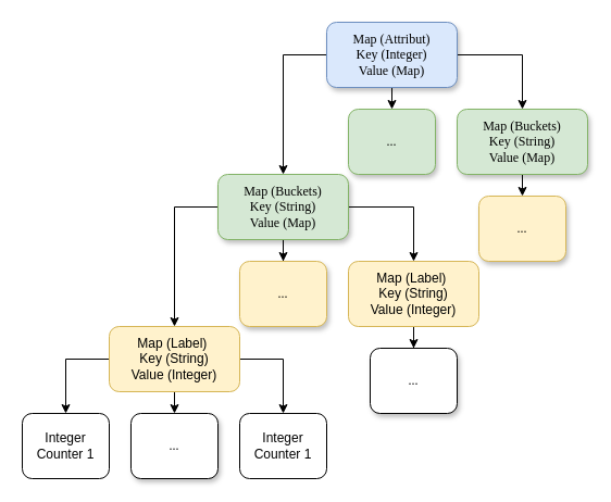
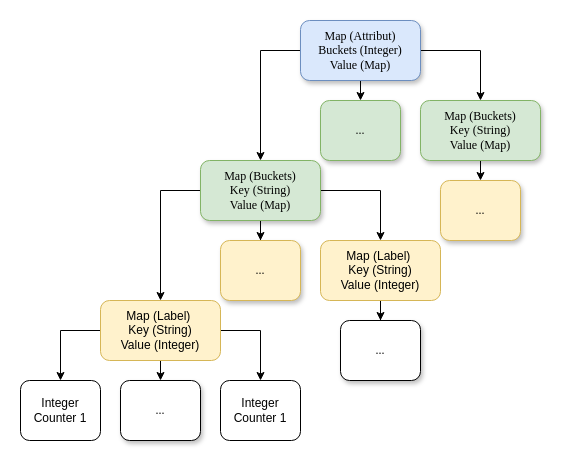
- <mxCell id="5" value="Map (Attribut)&lt;br&gt;Key (Integer)&lt;br&gt;Value (Map)" style="whiteSpace=wrap;html=1;rounded=1;shadow=1;labelBackgroundColor=none;strokeWidth=1;fontFamily=Verdana;fontSize=12;align=center;fillColor=#dae8fc;strokeColor=#6c8ebf;" parent="1" vertex="1"><mxGeometry x="300" y="20" width="120" height="60" as="geometry" /></mxCell>
+ <mxCell id="5" value="Map (Attribut)&lt;br&gt;Buckets (Integer)&lt;br&gt;Value (Map)" style="whiteSpace=wrap;html=1;rounded=1;shadow=1;labelBackgroundColor=none;strokeWidth=1;fontFamily=Verdana;fontSize=12;align=center;fillColor=#dae8fc;strokeColor=#6c8ebf;" parent="1" vertex="1"><mxGeometry x="300" y="20" width="120" height="60" as="geometry" /></mxCell>
